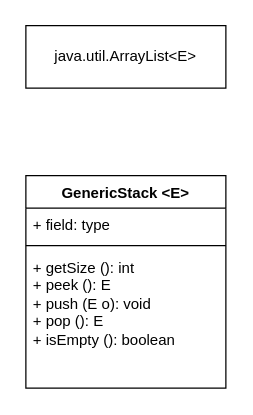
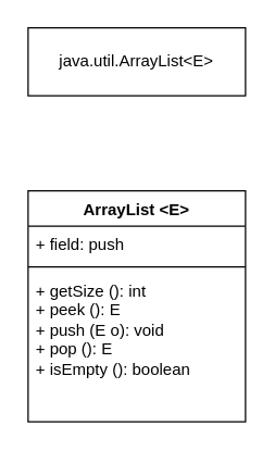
- <mxCell id="2" value="GenericStack &amp;lt;E&amp;gt;" style="swimlane;fontStyle=1;align=center;verticalAlign=top;childLayout=stackLayout;horizontal=1;startSize=26;horizontalStack=0;resizeParent=1;resizeParentMax=0;resizeLast=0;collapsible=1;marginBottom=0;whiteSpace=wrap;html=1;" vertex="1" parent="1"><mxGeometry x="20" y="140" width="160" height="170" as="geometry" /></mxCell>
+ <mxCell id="2" value="ArrayList &amp;lt;E&amp;gt;" style="swimlane;fontStyle=1;align=center;verticalAlign=top;childLayout=stackLayout;horizontal=1;startSize=26;horizontalStack=0;resizeParent=1;resizeParentMax=0;resizeLast=0;collapsible=1;marginBottom=0;whiteSpace=wrap;html=1;" vertex="1" parent="1"><mxGeometry x="20" y="140" width="160" height="170" as="geometry" /></mxCell>
- <mxCell id="3" value="+ field: type" style="text;strokeColor=none;fillColor=none;align=left;verticalAlign=top;spacingLeft=4;spacingRight=4;overflow=hidden;rotatable=0;points=[[0,0.5],[1,0.5]];portConstraint=eastwest;whiteSpace=wrap;html=1;" vertex="1" parent="2"><mxGeometry y="26" width="160" height="26" as="geometry" /></mxCell>
+ <mxCell id="3" value="+ field: push" style="text;strokeColor=none;fillColor=none;align=left;verticalAlign=top;spacingLeft=4;spacingRight=4;overflow=hidden;rotatable=0;points=[[0,0.5],[1,0.5]];portConstraint=eastwest;whiteSpace=wrap;html=1;" vertex="1" parent="2"><mxGeometry y="26" width="160" height="26" as="geometry" /></mxCell>
